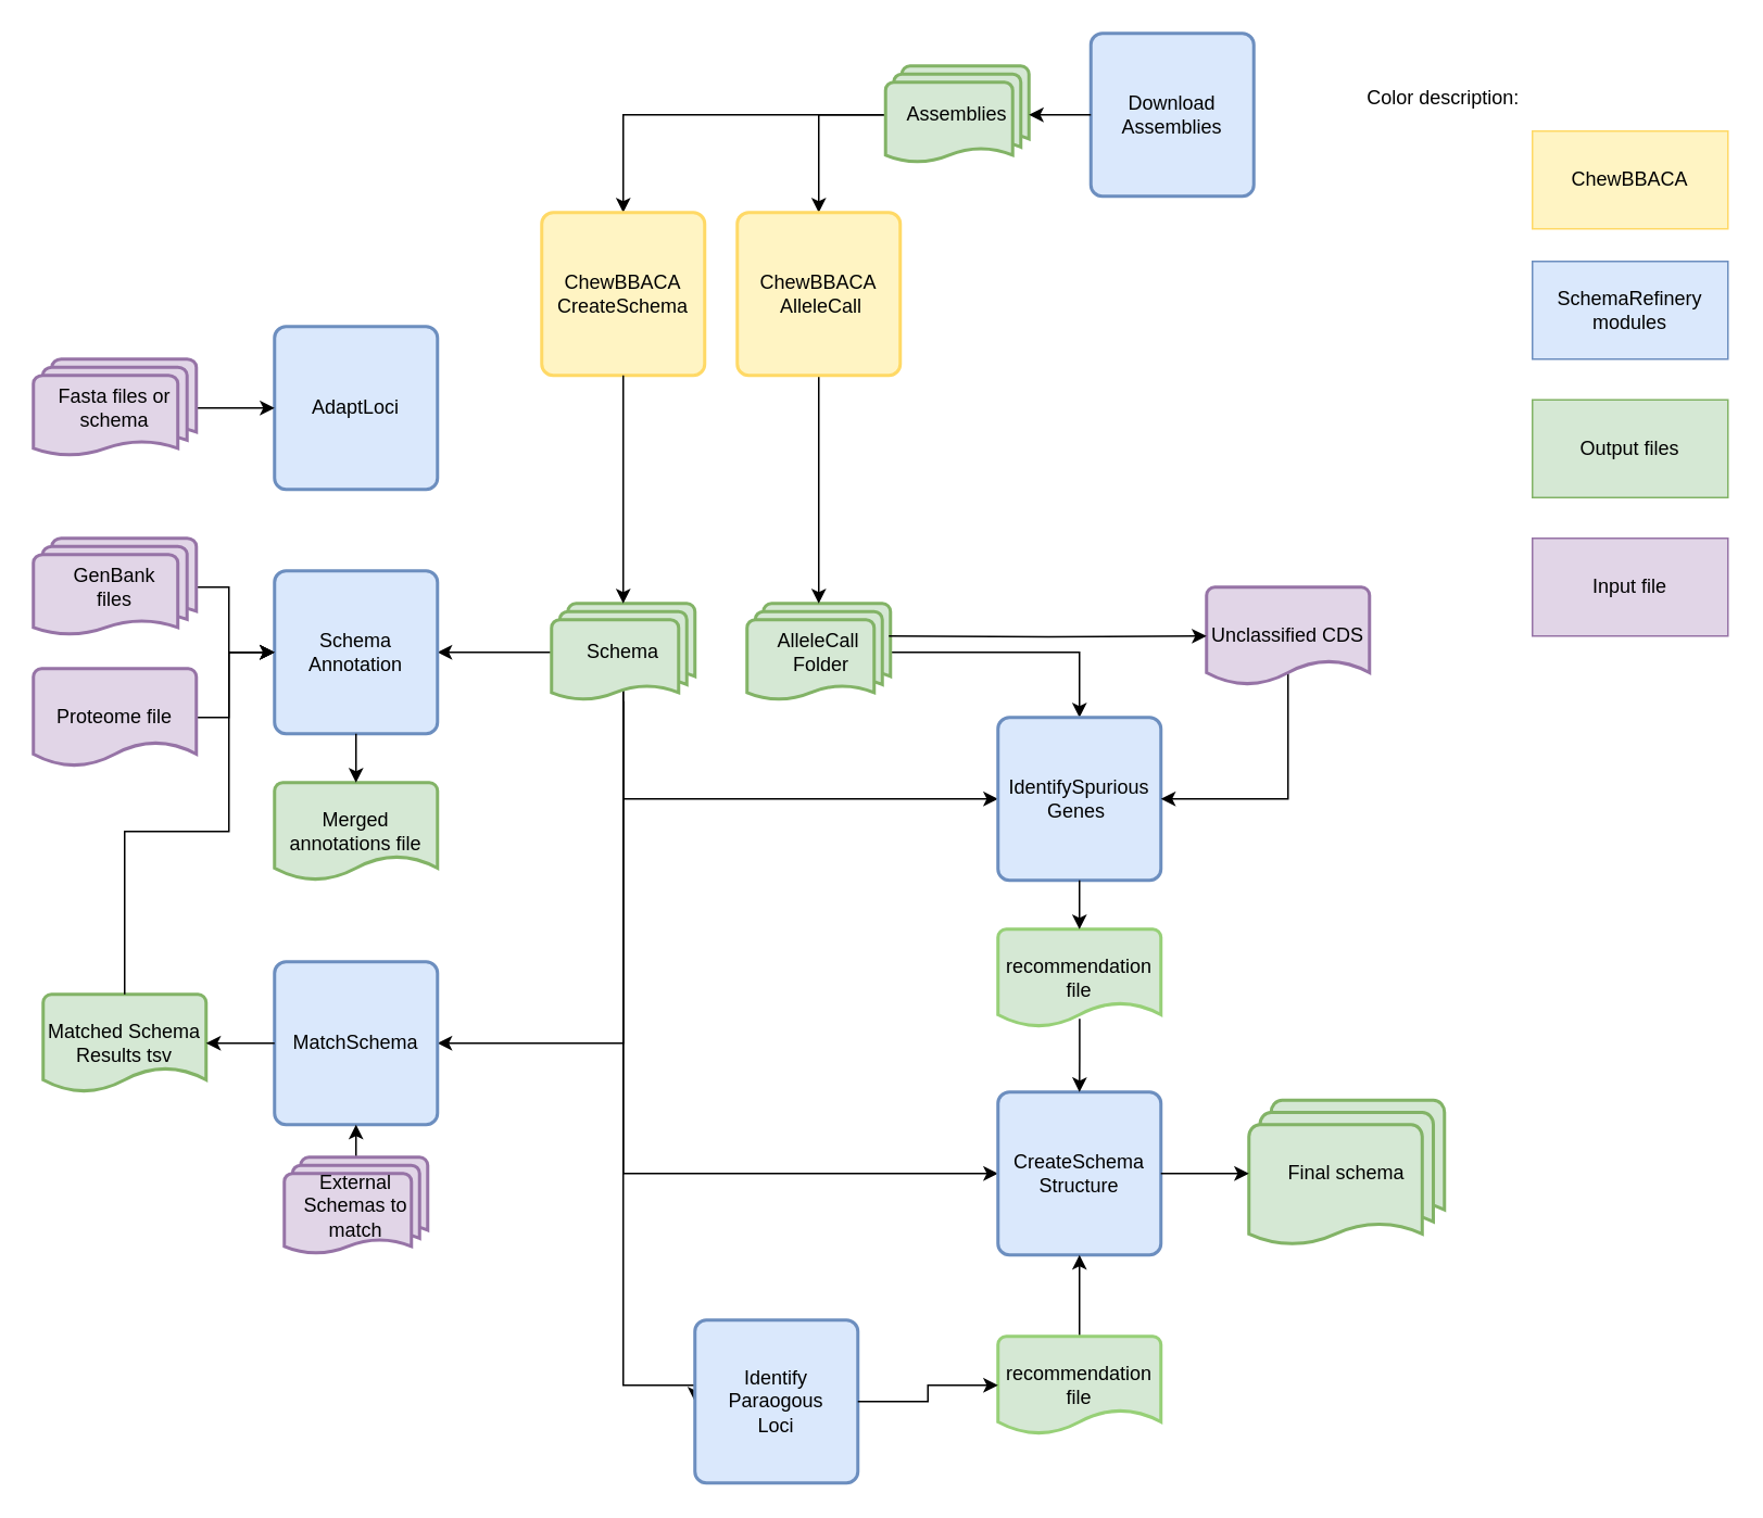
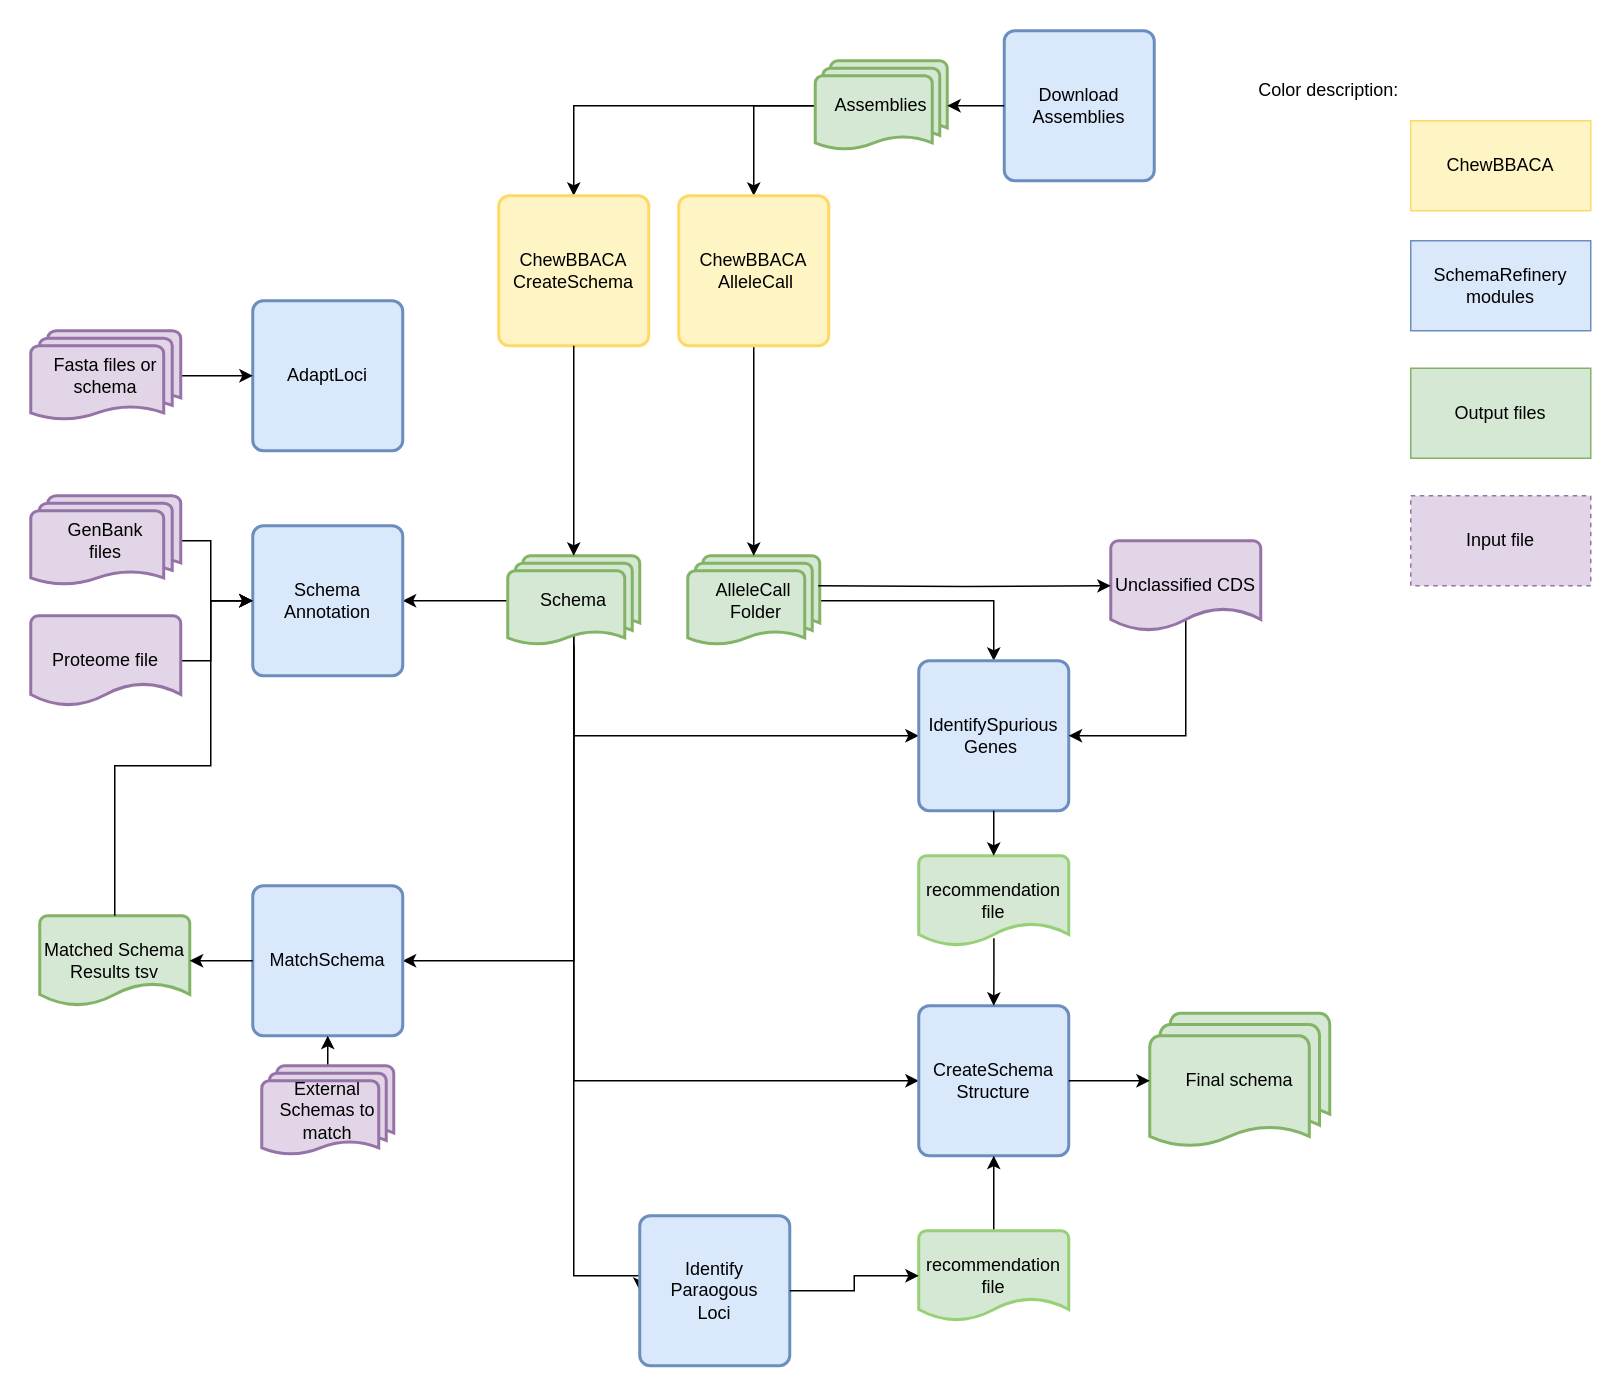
- <mxCell id="37" value="Input file" style="rounded=0;whiteSpace=wrap;html=1;fillColor=#E1D5E7;strokeColor=#9673A6;" parent="1" vertex="1"><mxGeometry x="940" y="330" width="120" height="60" as="geometry" /></mxCell>
+ <mxCell id="37" value="Input file" style="rounded=0;whiteSpace=wrap;html=1;fillColor=#E1D5E7;strokeColor=#9673A6;dashed=1;" parent="1" vertex="1"><mxGeometry x="940" y="330" width="120" height="60" as="geometry" /></mxCell>
- <mxCell id="24" style="edgeStyle=orthogonalEdgeStyle;rounded=0;orthogonalLoop=1;jettySize=auto;html=1;entryX=0.5;entryY=0;entryDx=0;entryDy=0;entryPerimeter=0;" parent="1" source="18" target="23" edge="1"><mxGeometry relative="1" as="geometry" /></mxCell>
- <mxCell id="23" value="Merged annotations file" style="strokeWidth=2;html=1;shape=mxgraph.flowchart.document2;whiteSpace=wrap;size=0.25;fillColor=#d5e8d4;strokeColor=#82b366;" parent="1" vertex="1"><mxGeometry x="168" y="480" width="100" height="60" as="geometry" /></mxCell>
